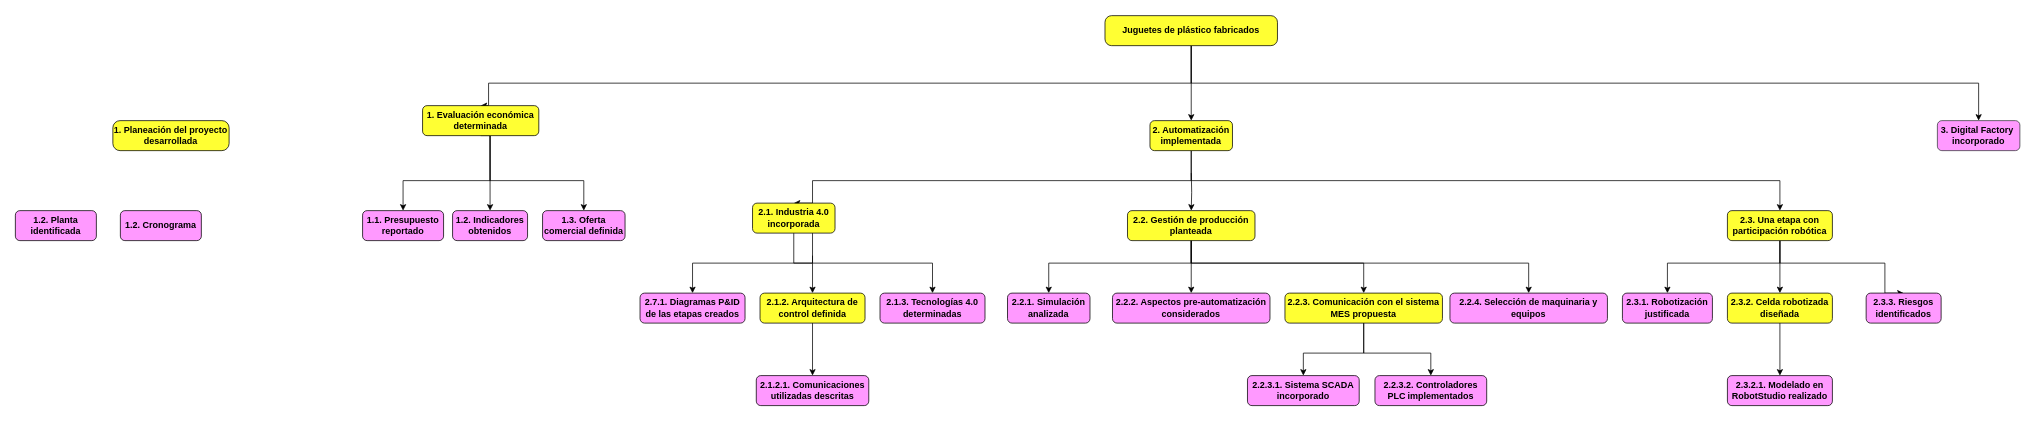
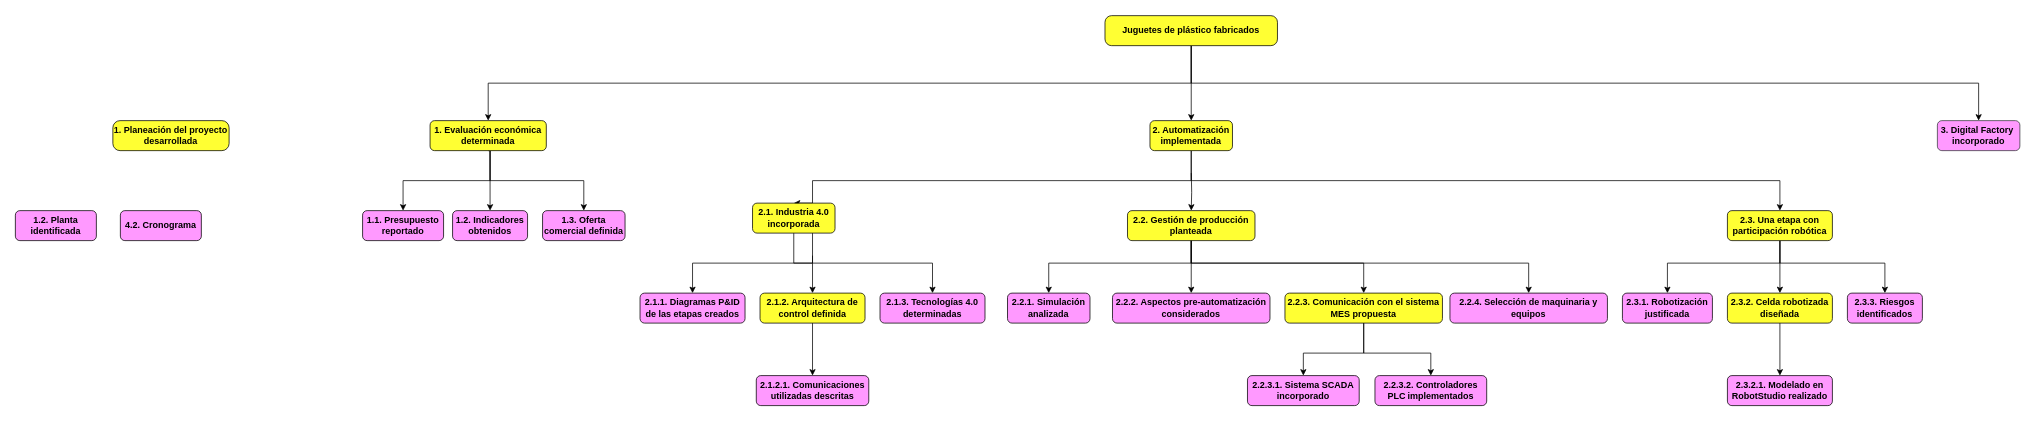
- <mxCell id="11" value="1. Evaluación económica determinada" style="rounded=1;whiteSpace=wrap;html=1;fillColor=#FFFF33;strokeColor=#000000;fontStyle=1" vertex="1" parent="1"><mxGeometry x="563" y="140" width="155" height="40" as="geometry" /></mxCell>
+ <mxCell id="11" value="1. Evaluación económica determinada" style="rounded=1;whiteSpace=wrap;html=1;fillColor=#FFFF33;strokeColor=#000000;fontStyle=1" vertex="1" parent="1"><mxGeometry x="573" y="160" width="155" height="40" as="geometry" /></mxCell>
- <mxCell id="51" value="1.2. Cronograma" style="rounded=1;whiteSpace=wrap;html=1;fontStyle=1;strokeColor=#000000;fillColor=#FF99FF;" vertex="1" parent="1"><mxGeometry x="160" y="280" width="108" height="40" as="geometry" /></mxCell>
+ <mxCell id="51" value="4.2. Cronograma" style="rounded=1;whiteSpace=wrap;html=1;fontStyle=1;strokeColor=#000000;fillColor=#FF99FF;" vertex="1" parent="1"><mxGeometry x="160" y="280" width="108" height="40" as="geometry" /></mxCell>
- <mxCell id="35" value="2.7.1. Diagramas P&amp;amp;ID de las etapas creados" style="rounded=1;whiteSpace=wrap;html=1;fontStyle=1;strokeColor=#000000;fillColor=#FF99FF;" vertex="1" parent="1"><mxGeometry x="853" y="390" width="140" height="40" as="geometry" /></mxCell>
+ <mxCell id="35" value="2.1.1. Diagramas P&amp;amp;ID de las etapas creados" style="rounded=1;whiteSpace=wrap;html=1;fontStyle=1;strokeColor=#000000;fillColor=#FF99FF;" vertex="1" parent="1"><mxGeometry x="853" y="390" width="140" height="40" as="geometry" /></mxCell>
- <mxCell id="44" value="2.3.3. Riesgos identificados" style="rounded=1;whiteSpace=wrap;html=1;fontStyle=1;strokeColor=#000000;fillColor=#FF99FF;" vertex="1" parent="1"><mxGeometry x="2488" y="390" width="100" height="40" as="geometry" /></mxCell>
+ <mxCell id="44" value="2.3.3. Riesgos identificados" style="rounded=1;whiteSpace=wrap;html=1;fontStyle=1;strokeColor=#000000;fillColor=#FF99FF;" vertex="1" parent="1"><mxGeometry x="2463" y="390" width="100" height="40" as="geometry" /></mxCell>
